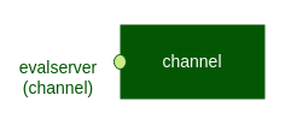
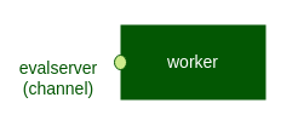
- <mxCell id="3" value="&lt;font style=&quot;font-size: 14px&quot;&gt;channel&lt;br&gt;&lt;/font&gt;" style="rounded=0;whiteSpace=wrap;html=1;fillColor=#035703;strokeColor=none;fontColor=#FFFFFF;" parent="2" vertex="1"><mxGeometry x="5" width="120" height="62" as="geometry" /></mxCell>
+ <mxCell id="3" value="&lt;font style=&quot;font-size: 14px&quot;&gt;worker&lt;br&gt;&lt;/font&gt;" style="rounded=0;whiteSpace=wrap;html=1;fillColor=#035703;strokeColor=none;fontColor=#FFFFFF;" parent="2" vertex="1"><mxGeometry x="5" width="120" height="62" as="geometry" /></mxCell>
